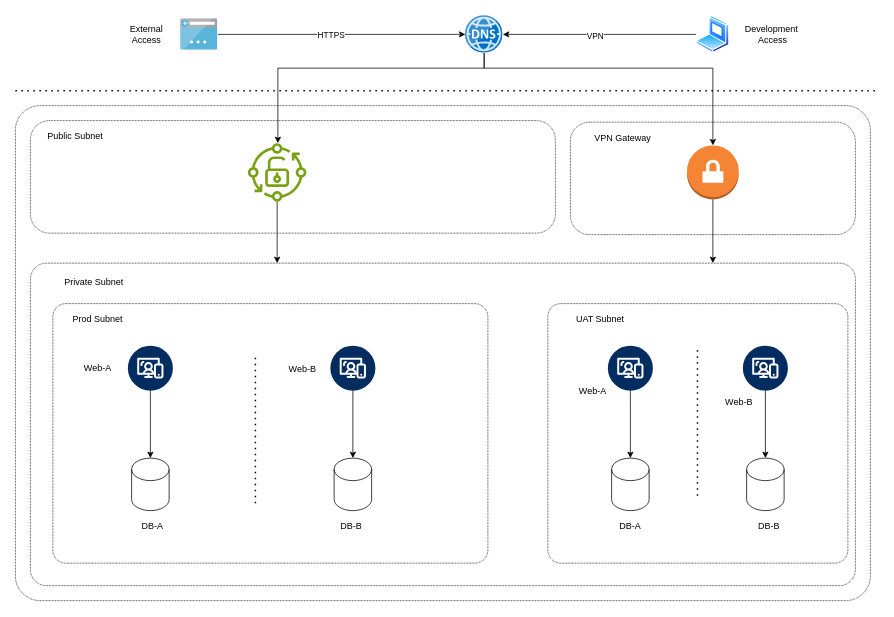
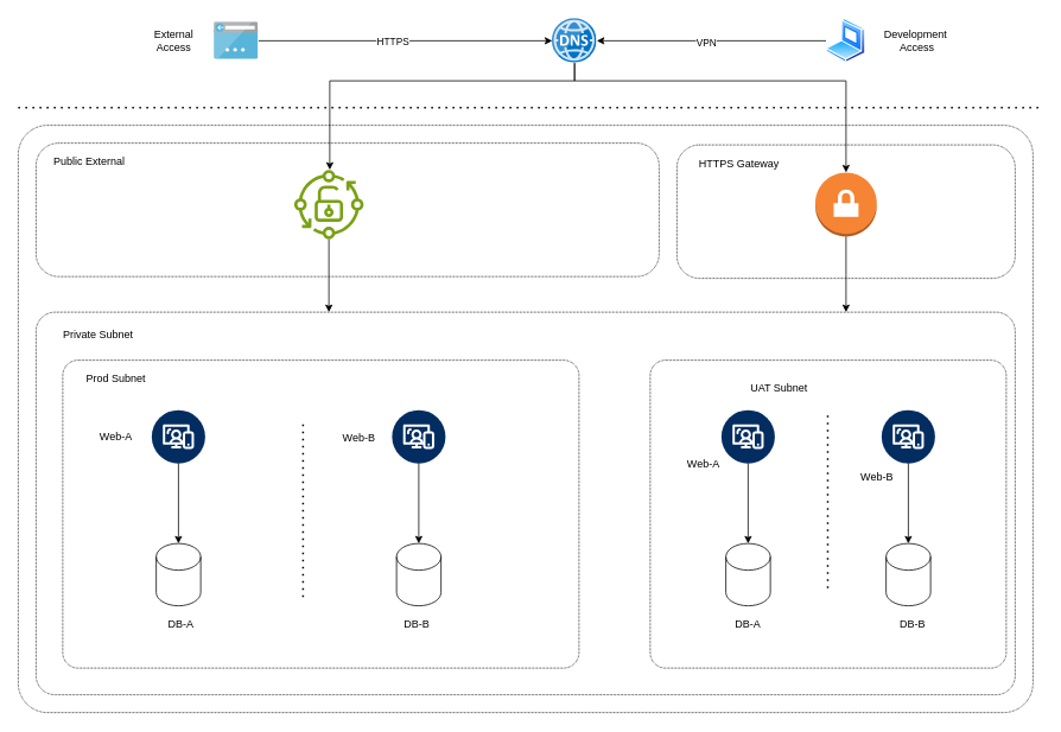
- <mxCell id="20" value="Public Subnet" style="text;html=1;align=center;verticalAlign=middle;whiteSpace=wrap;rounded=0;" vertex="1" parent="1"><mxGeometry x="40" y="166" width="120" height="30" as="geometry" /></mxCell>
+ <mxCell id="20" value="Public External" style="text;html=1;align=center;verticalAlign=middle;whiteSpace=wrap;rounded=0;" vertex="1" parent="1"><mxGeometry x="40" y="166" width="120" height="30" as="geometry" /></mxCell>
- <mxCell id="33" value="VPN Gateway" style="text;html=1;align=center;verticalAlign=middle;whiteSpace=wrap;rounded=0;" vertex="1" parent="1"><mxGeometry x="770" y="169" width="120" height="30" as="geometry" /></mxCell>
+ <mxCell id="33" value="HTTPS Gateway" style="text;html=1;align=center;verticalAlign=middle;whiteSpace=wrap;rounded=0;" vertex="1" parent="1"><mxGeometry x="770" y="169" width="120" height="30" as="geometry" /></mxCell>
- <mxCell id="21" value="Private Subnet" style="text;html=1;align=center;verticalAlign=middle;whiteSpace=wrap;rounded=0;" vertex="1" parent="1"><mxGeometry x="65" y="360" width="120" height="30" as="geometry" /></mxCell>
+ <mxCell id="21" value="Private Subnet" style="text;html=1;align=center;verticalAlign=middle;whiteSpace=wrap;rounded=0;" vertex="1" parent="1"><mxGeometry x="50" y="360" width="120" height="30" as="geometry" /></mxCell>
- <mxCell id="23" value="UAT Subnet" style="text;html=1;align=center;verticalAlign=middle;whiteSpace=wrap;rounded=0;" vertex="1" parent="1"><mxGeometry x="740" y="410" width="120" height="30" as="geometry" /></mxCell>
+ <mxCell id="23" value="UAT Subnet" style="text;html=1;align=center;verticalAlign=middle;whiteSpace=wrap;rounded=0;" vertex="1" parent="1"><mxGeometry x="815" y="420" width="120" height="30" as="geometry" /></mxCell>
